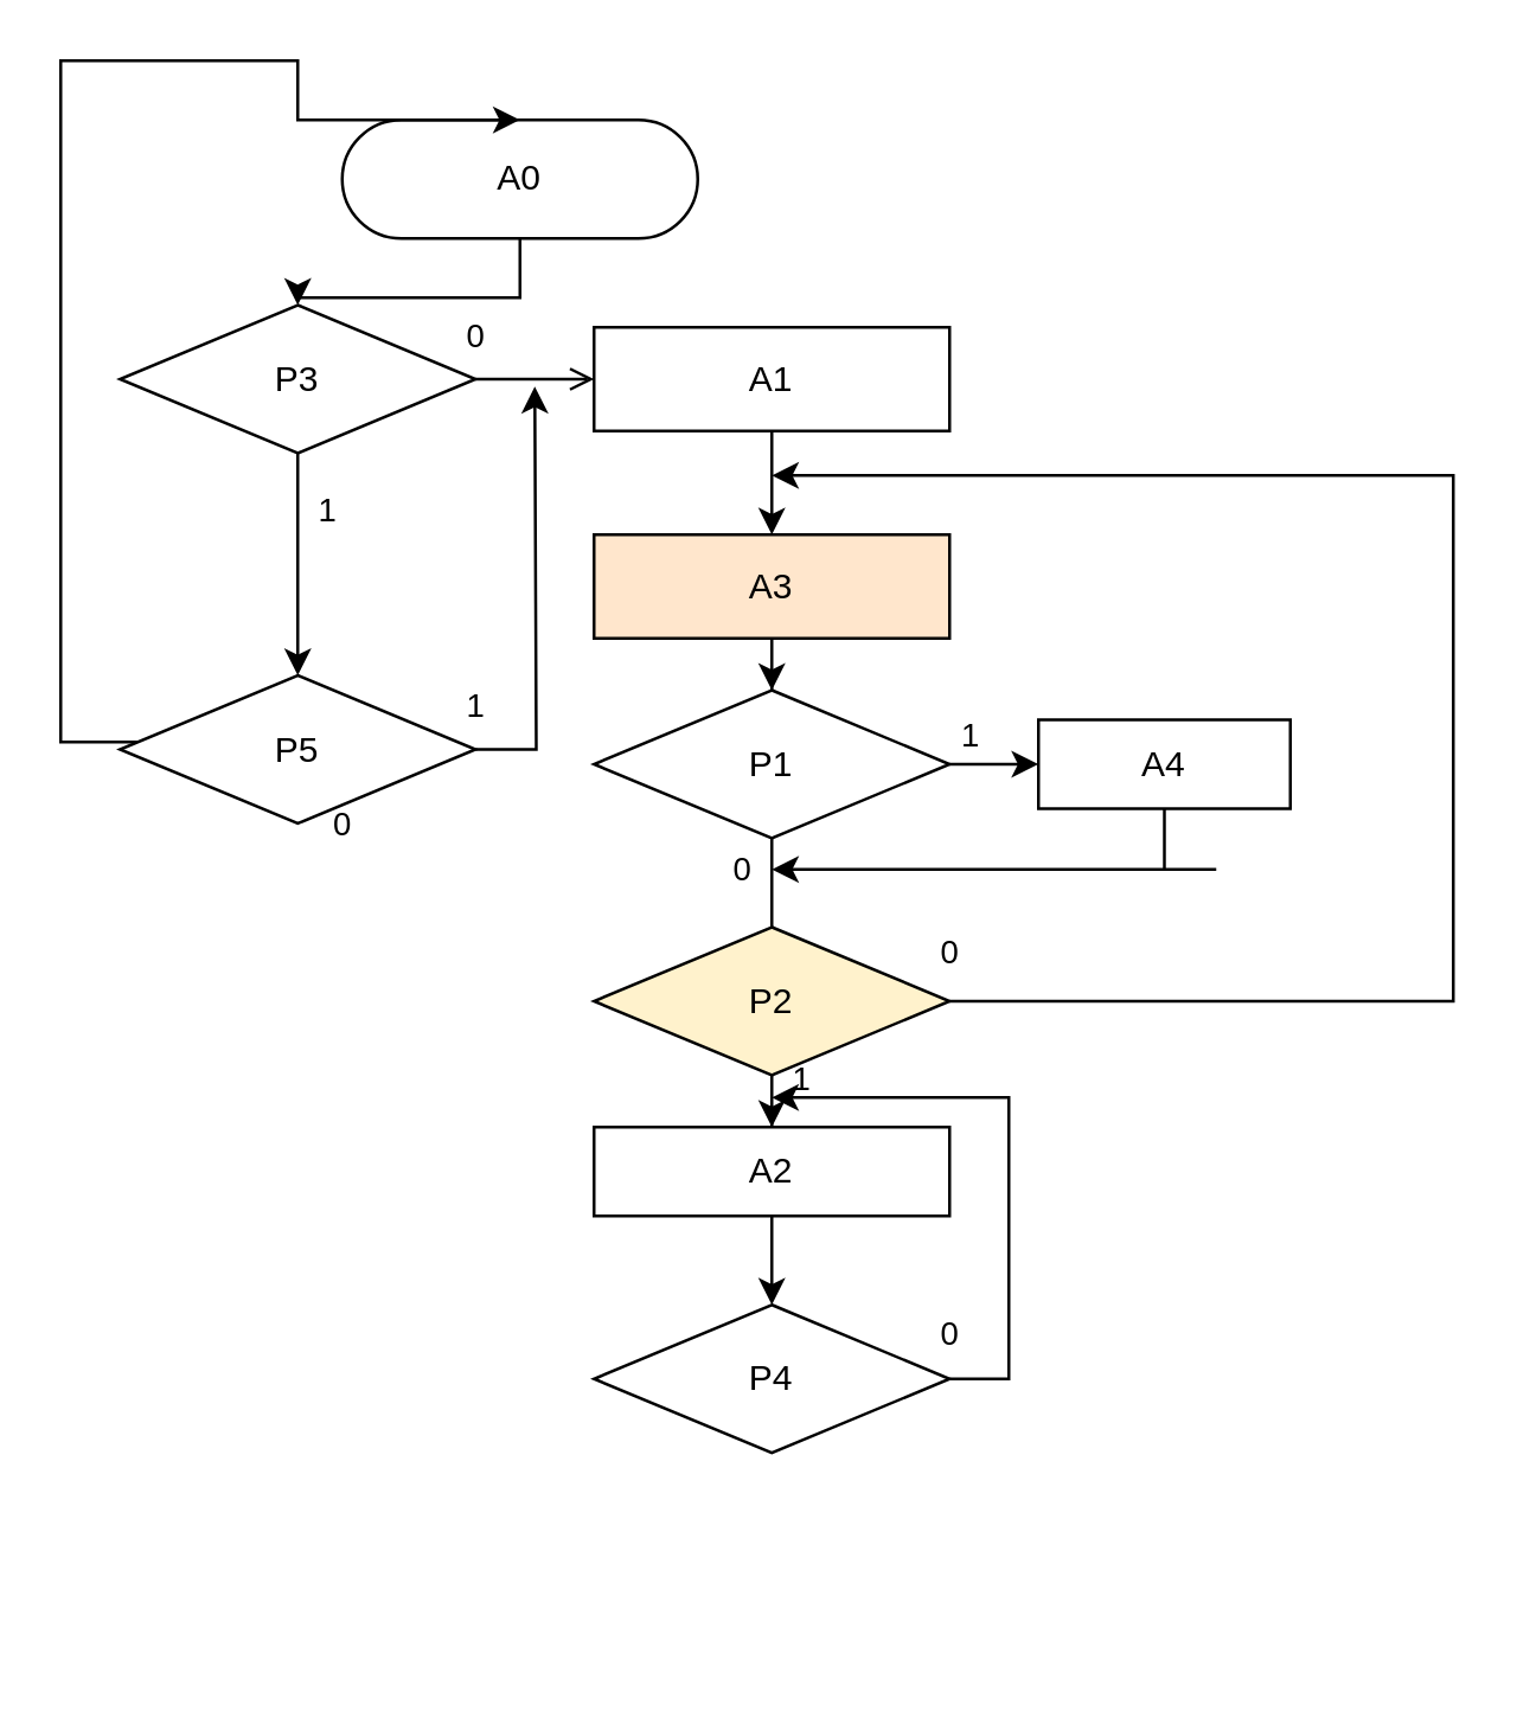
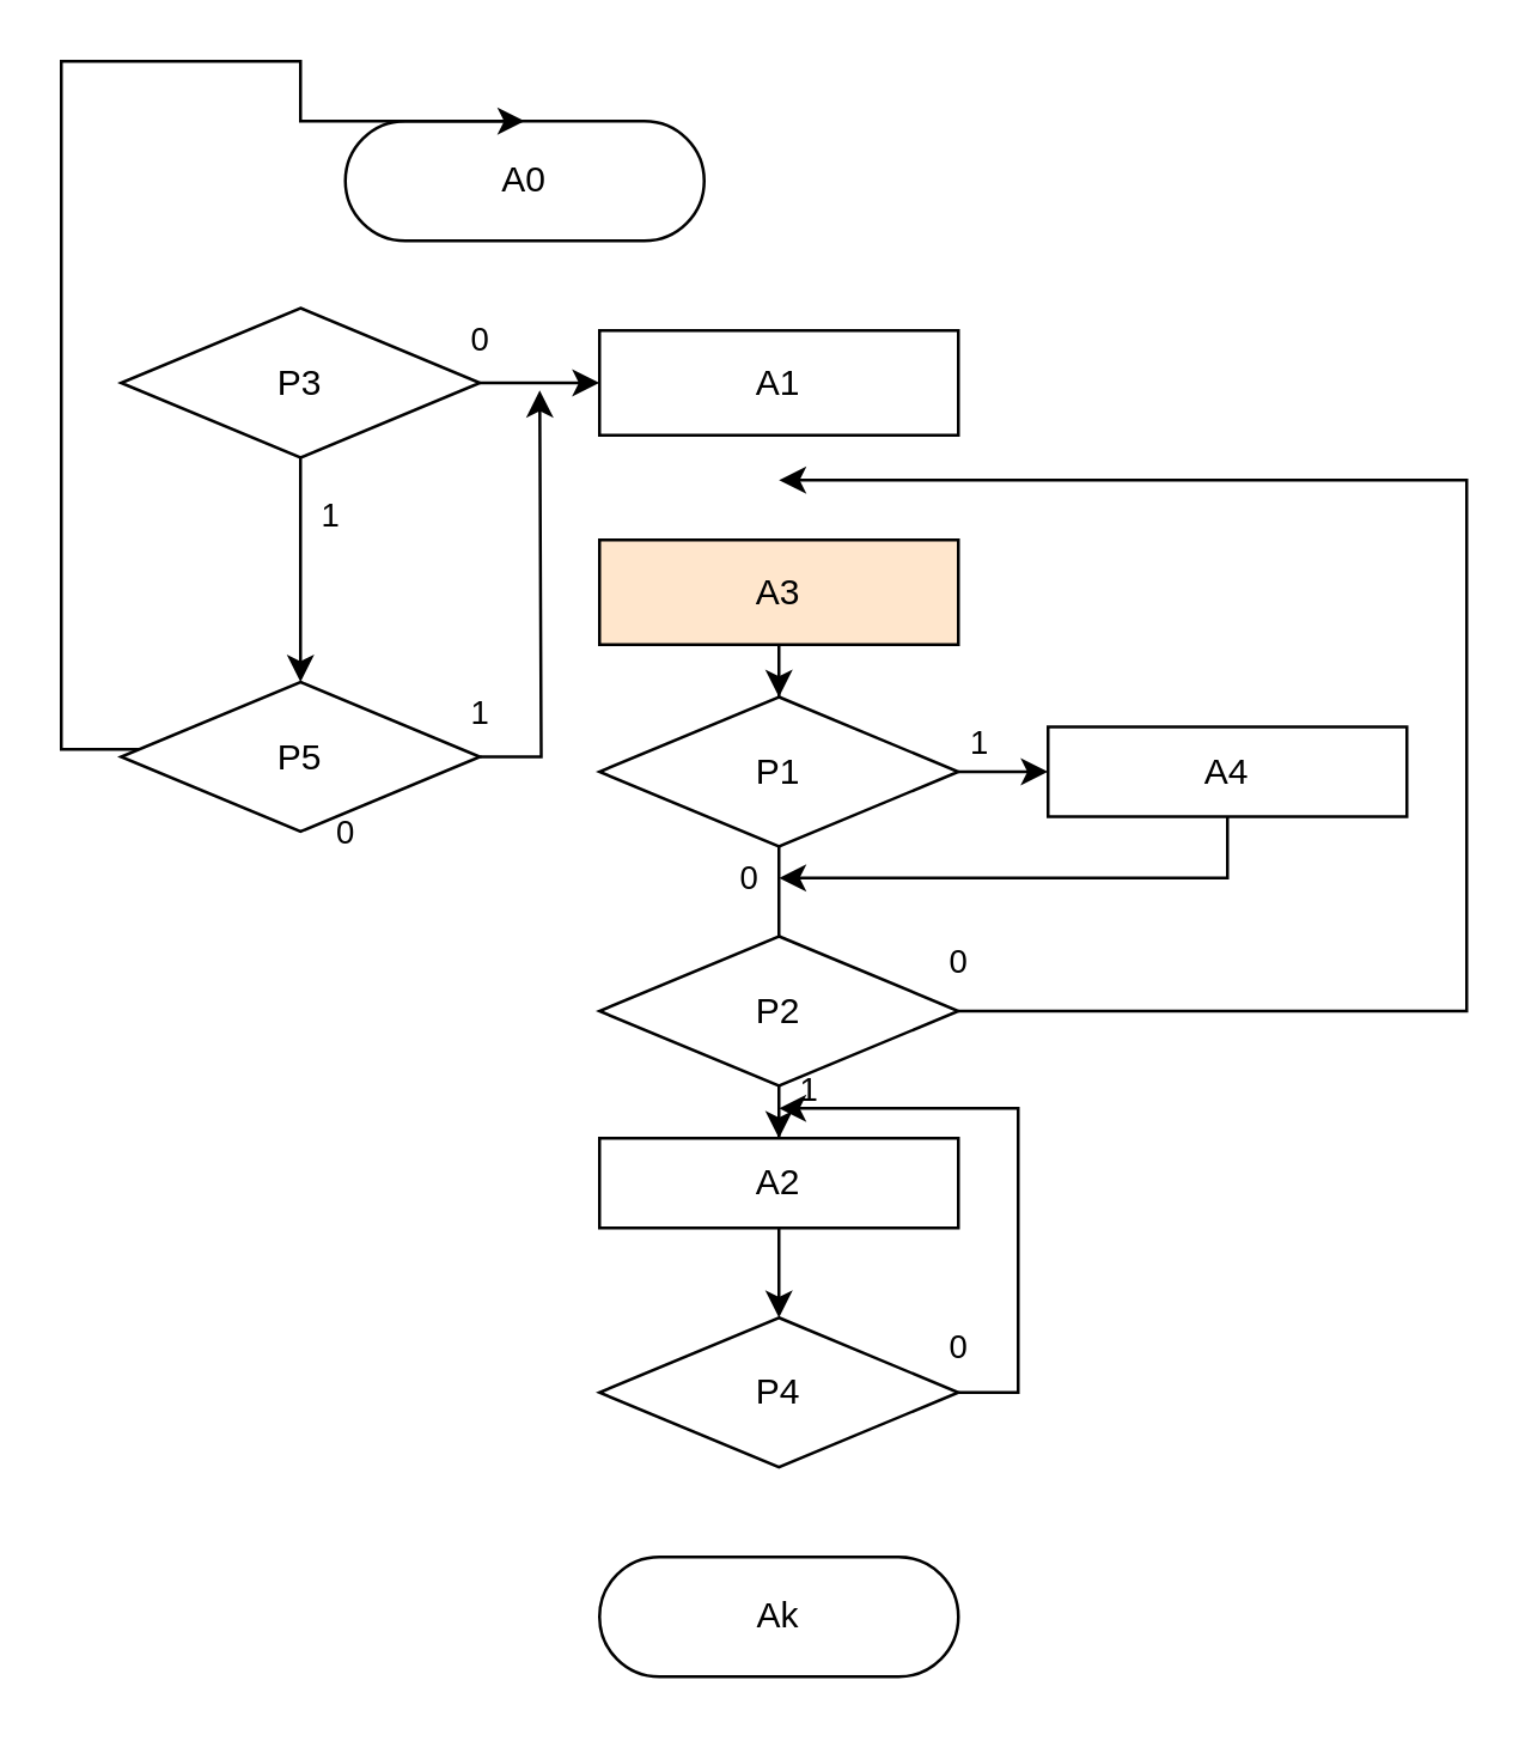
- <mxCell id="2" value="" style="edgeStyle=orthogonalEdgeStyle;rounded=0;orthogonalLoop=1;jettySize=auto;html=1;" edge="1" parent="1" source="3" target="6"><mxGeometry relative="1" as="geometry" /></mxCell>
- <mxCell id="5" value="0" style="edgeStyle=orthogonalEdgeStyle;rounded=0;orthogonalLoop=1;jettySize=auto;html=1;endArrow=open;" edge="1" parent="1" source="6" target="11"><mxGeometry x="-1" y="15" relative="1" as="geometry"><Array as="points"><mxPoint x="190" y="128" /><mxPoint x="190" y="128" /></Array><mxPoint as="offset" /></mxGeometry></mxCell>
+ <mxCell id="5" value="0" style="edgeStyle=orthogonalEdgeStyle;rounded=0;orthogonalLoop=1;jettySize=auto;html=1;" edge="1" parent="1" source="6" target="11"><mxGeometry x="-1" y="15" relative="1" as="geometry"><Array as="points"><mxPoint x="190" y="128" /><mxPoint x="190" y="128" /></Array><mxPoint as="offset" /></mxGeometry></mxCell>
- <mxCell id="10" value="" style="edgeStyle=orthogonalEdgeStyle;rounded=0;orthogonalLoop=1;jettySize=auto;html=1;" edge="1" parent="1" source="11" target="13"><mxGeometry relative="1" as="geometry" /></mxCell>
- <mxCell id="18" value="A4" style="whiteSpace=wrap;html=1;" vertex="1" parent="1"><mxGeometry x="350" y="242.5" width="85" height="30" as="geometry" /></mxCell>
+ <mxCell id="18" value="A4" style="whiteSpace=wrap;html=1;" vertex="1" parent="1"><mxGeometry x="350" y="242.5" width="120" height="30" as="geometry" /></mxCell>
- <mxCell id="21" value="P2" style="rhombus;whiteSpace=wrap;html=1;fillColor=#fff2cc;" vertex="1" parent="1"><mxGeometry x="200" y="312.5" width="120" height="50" as="geometry" /></mxCell>
+ <mxCell id="21" value="P2" style="rhombus;whiteSpace=wrap;html=1;" vertex="1" parent="1"><mxGeometry x="200" y="312.5" width="120" height="50" as="geometry" /></mxCell>
+ <mxCell id="26" value="Ak" style="rounded=1;whiteSpace=wrap;html=1;arcSize=50;" vertex="1" parent="1"><mxGeometry x="200" y="520" width="120" height="40" as="geometry" /></mxCell>
